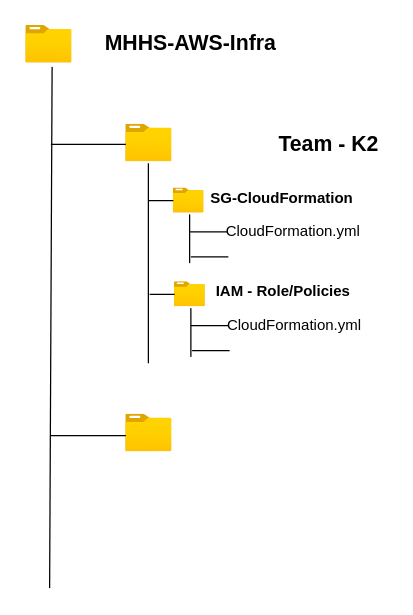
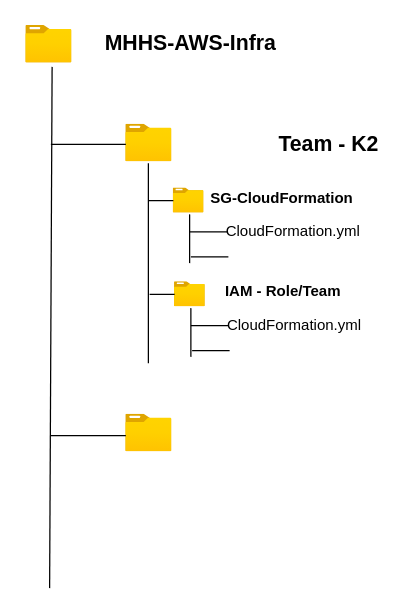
- <mxCell id="19" value="&lt;font style=&quot;font-size: 12px;&quot;&gt;IAM - Role/Policies&lt;/font&gt;" style="text;html=1;strokeColor=none;fillColor=none;align=center;verticalAlign=middle;whiteSpace=wrap;rounded=0;fontStyle=1" vertex="1" parent="1"><mxGeometry x="162.62" y="220" width="126.38" height="25" as="geometry" /></mxCell>
+ <mxCell id="19" value="&lt;font style=&quot;font-size: 12px;&quot;&gt;IAM - Role/Team&lt;/font&gt;" style="text;html=1;strokeColor=none;fillColor=none;align=center;verticalAlign=middle;whiteSpace=wrap;rounded=0;fontStyle=1" vertex="1" parent="1"><mxGeometry x="162.62" y="220" width="126.38" height="25" as="geometry" /></mxCell>
